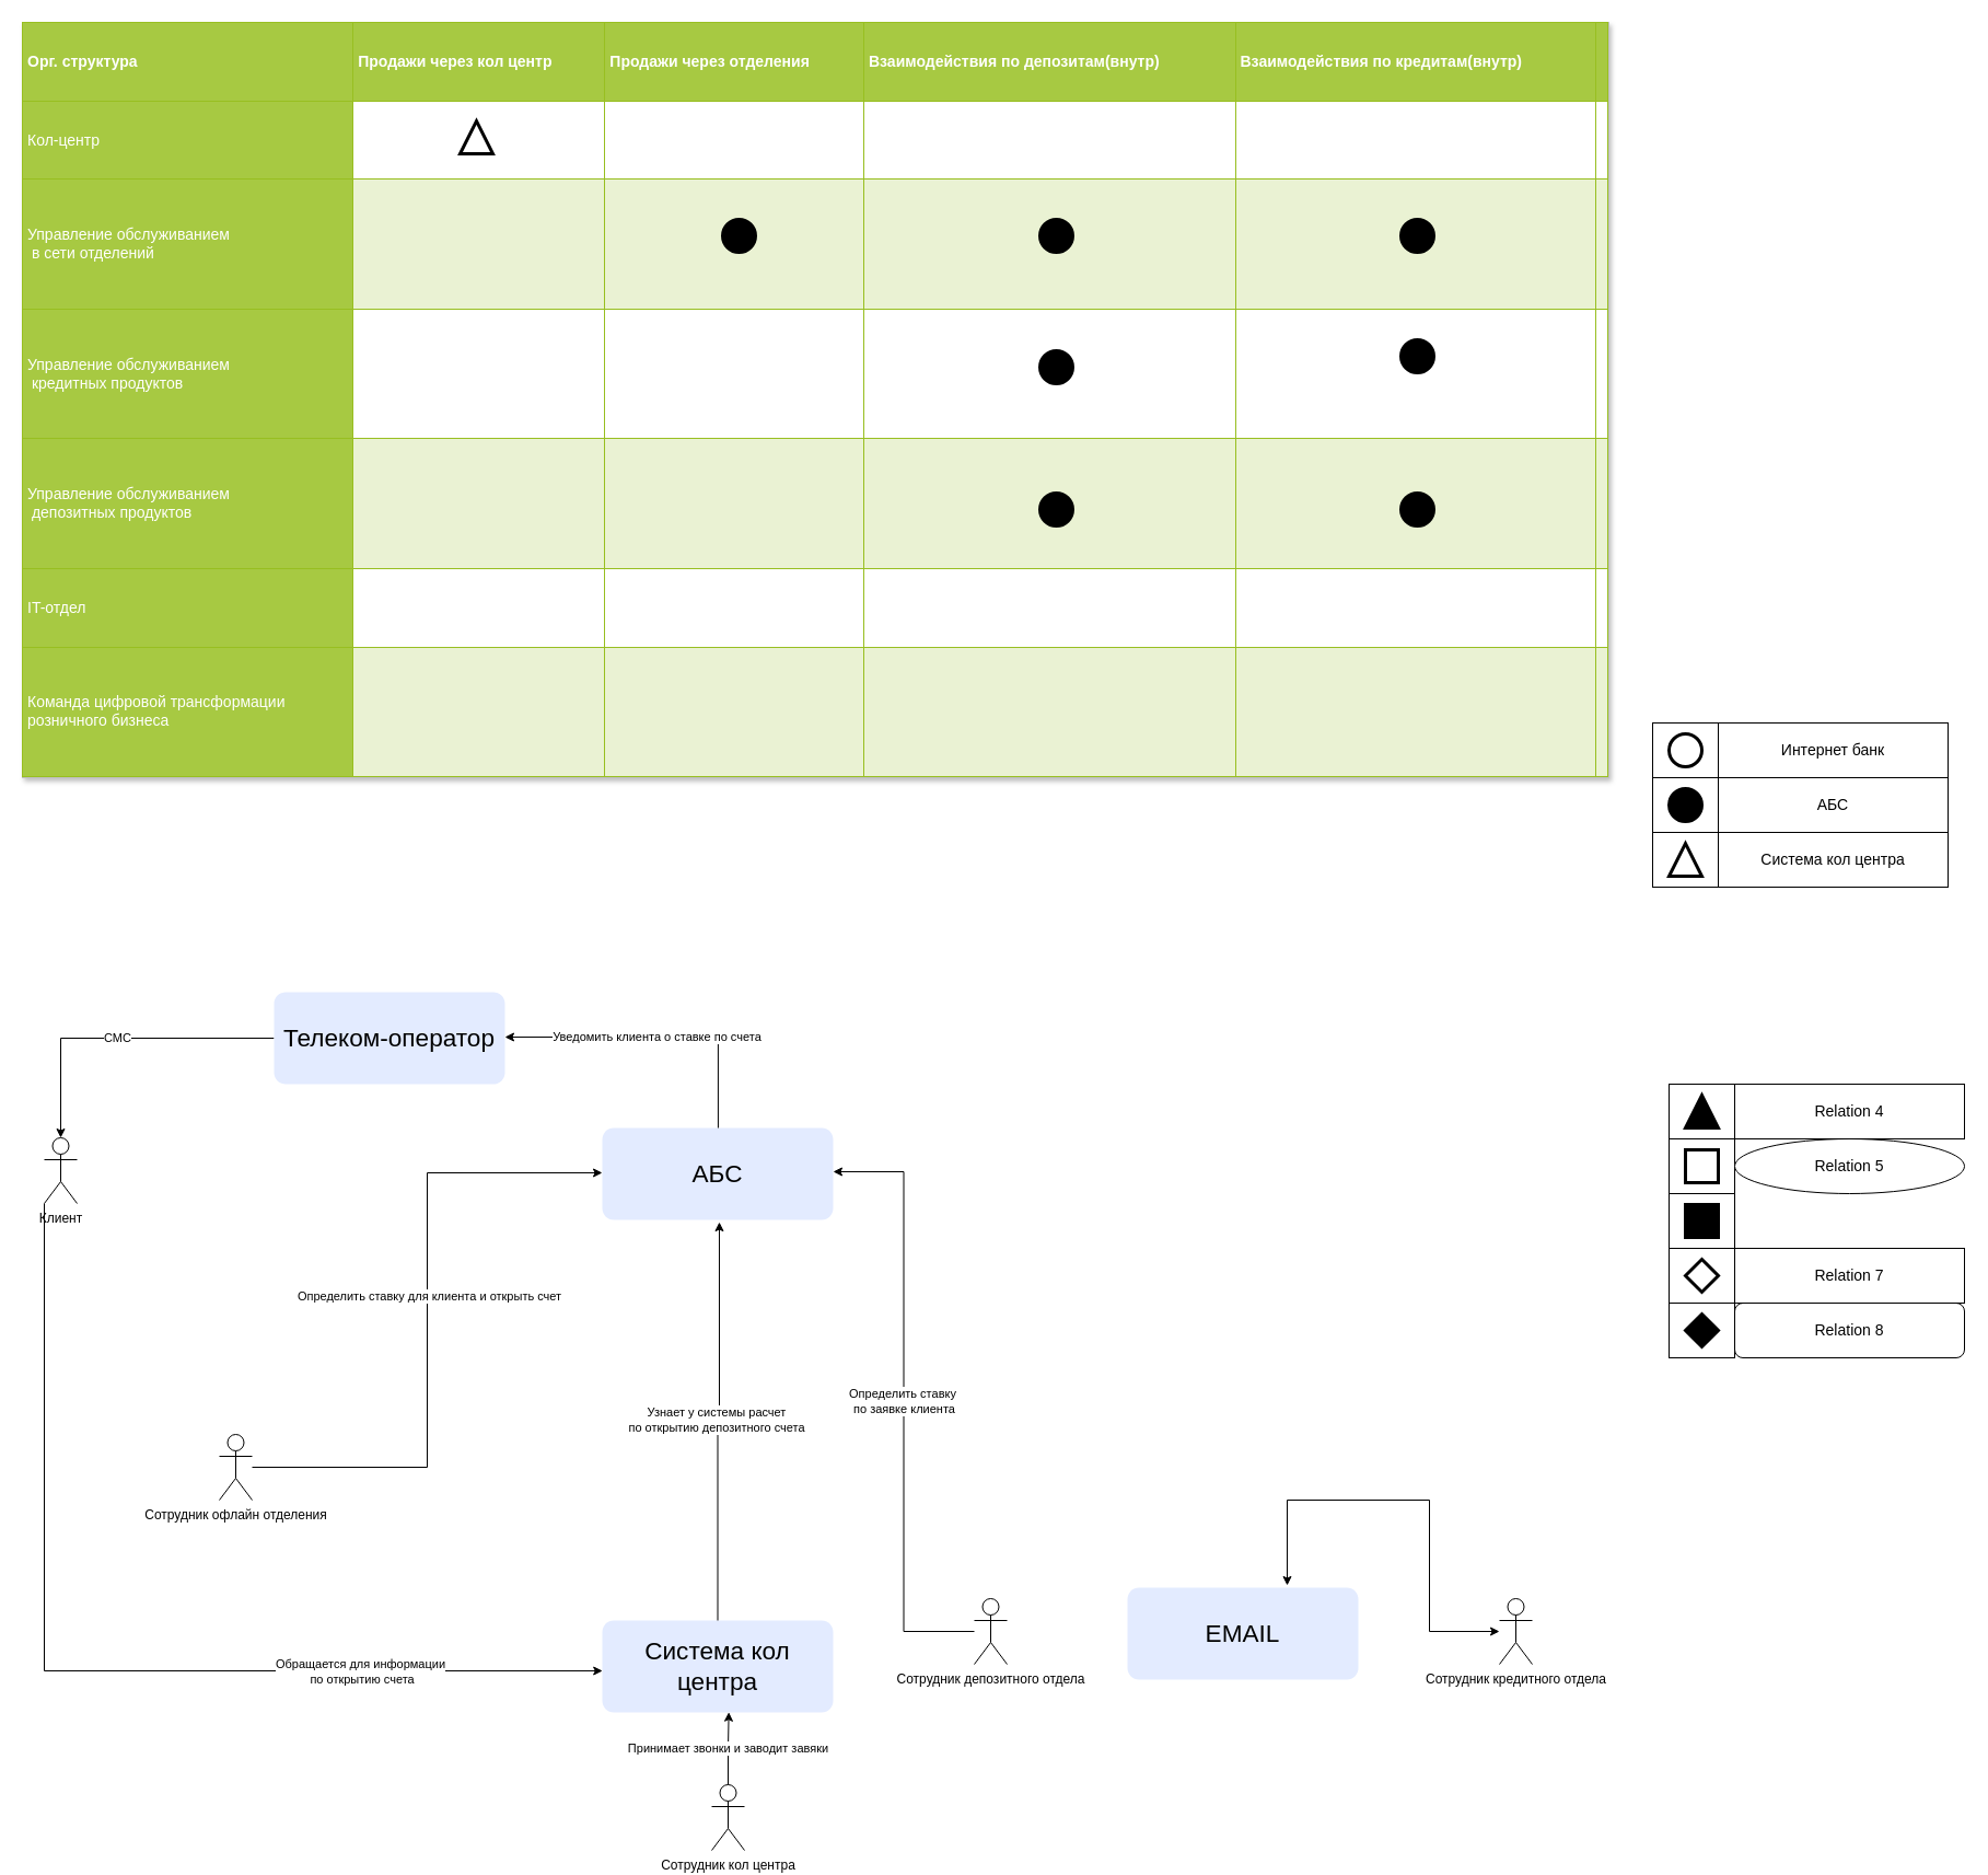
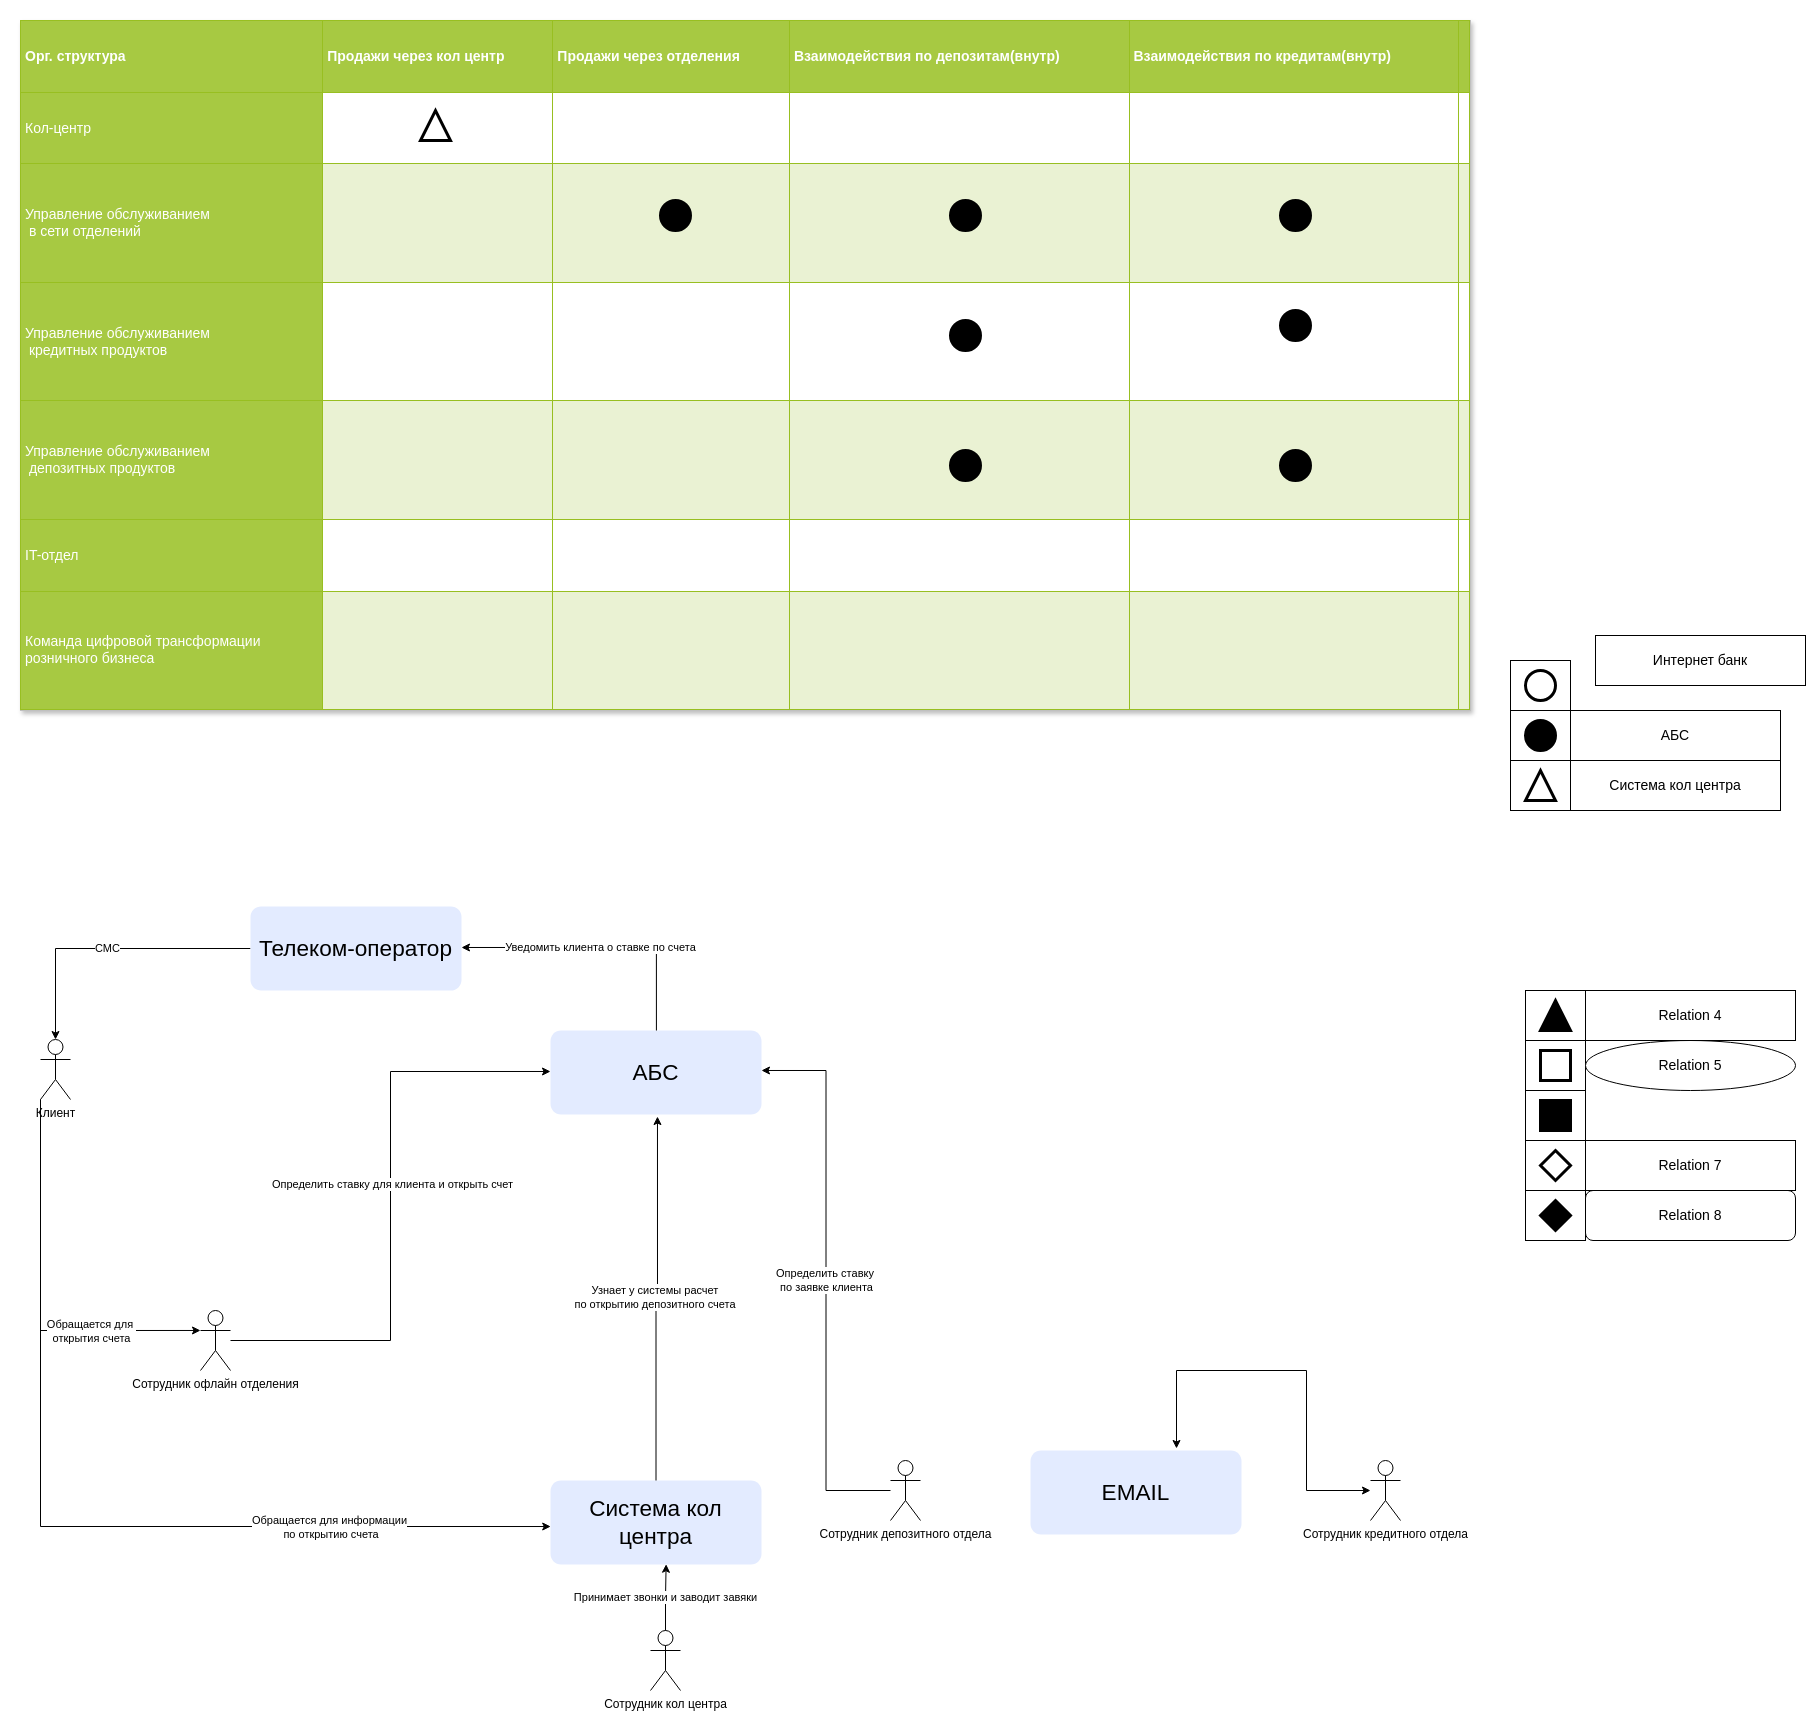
- <mxCell id="18" value="Интернет банк" style="whiteSpace=wrap;html=1;rounded=0;shadow=0;strokeWidth=1;fontSize=14" vertex="1" parent="1"><mxGeometry x="1570" y="660" width="210" height="50" as="geometry" /></mxCell>
+ <mxCell id="18" value="Интернет банк" style="whiteSpace=wrap;html=1;rounded=0;shadow=0;strokeWidth=1;fontSize=14" vertex="1" parent="1"><mxGeometry x="1595" y="635" width="210" height="50" as="geometry" /></mxCell>
+ <mxCell id="44" style="edgeStyle=orthogonalEdgeStyle;rounded=0;orthogonalLoop=1;jettySize=auto;html=1;entryX=0;entryY=0.333;entryDx=0;entryDy=0;entryPerimeter=0;exitX=0;exitY=1;exitDx=0;exitDy=0;exitPerimeter=0;" edge="1" parent="1" source="39" target="41"><mxGeometry relative="1" as="geometry" /></mxCell>
+ <mxCell id="45" value="Обращается для&amp;nbsp;&lt;div&gt;открытия счета&lt;/div&gt;" style="edgeLabel;html=1;align=center;verticalAlign=middle;resizable=0;points=[];" vertex="1" connectable="0" parent="44"><mxGeometry x="0.097" relative="1" as="geometry"><mxPoint x="50" y="17" as="offset" /></mxGeometry></mxCell>
